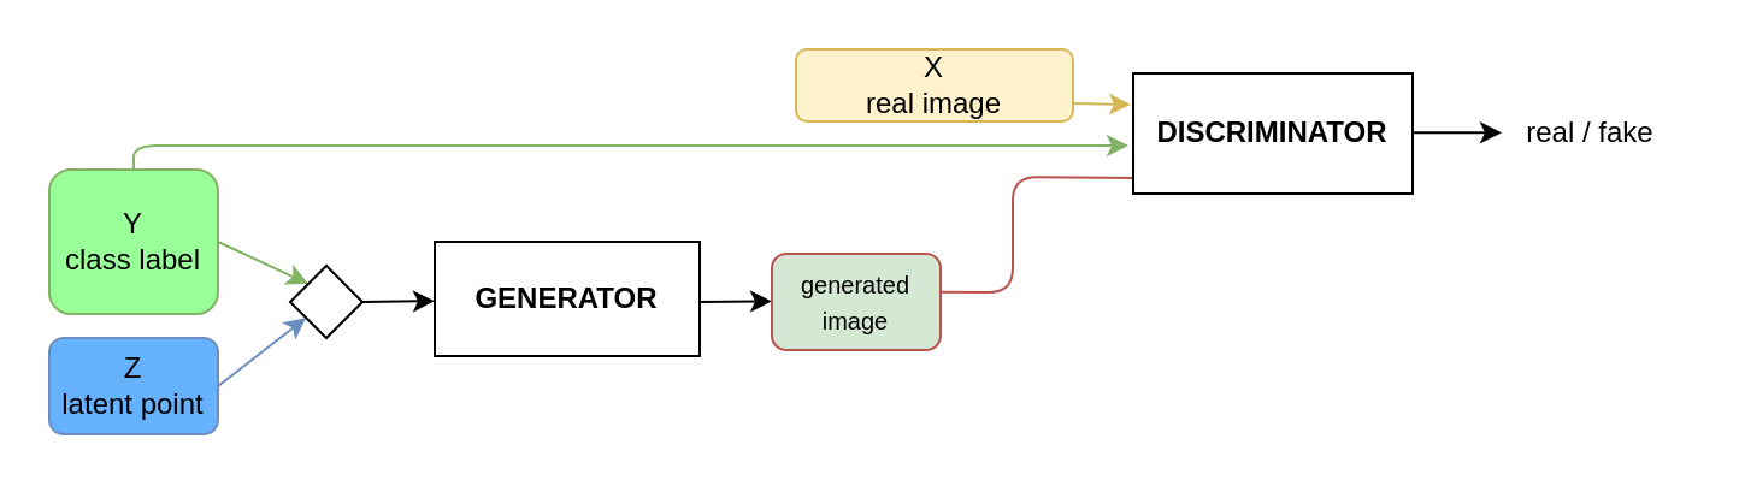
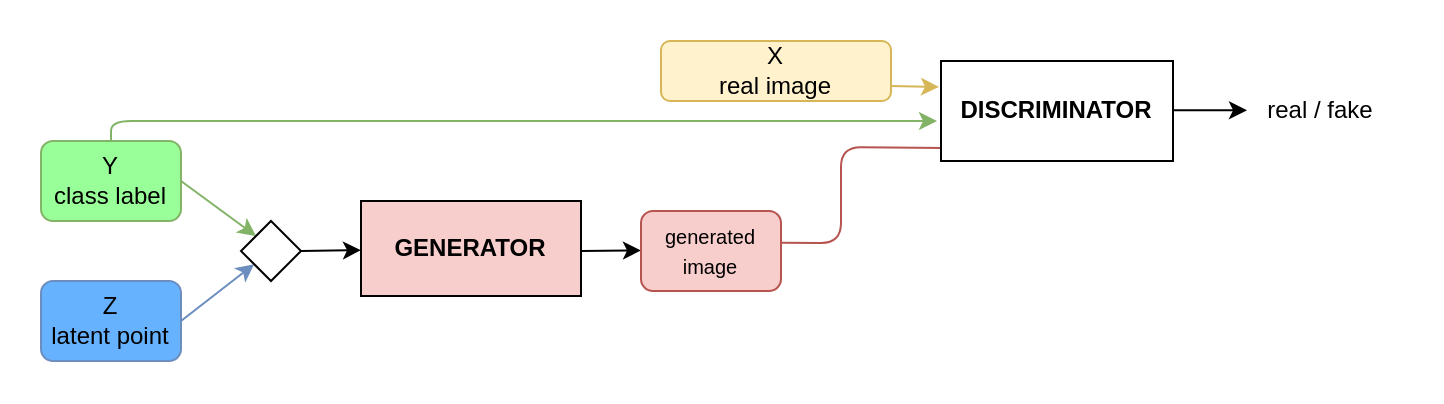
- <mxCell id="2" value="Y&lt;br&gt;class label" style="rounded=1;whiteSpace=wrap;html=1;strokeColor=#82b366;fillColor=#99FF99;" parent="1" vertex="1"><mxGeometry x="20" y="70" width="70" height="60" as="geometry" /></mxCell>
+ <mxCell id="2" value="Y&lt;br&gt;class label" style="rounded=1;whiteSpace=wrap;html=1;strokeColor=#82b366;fillColor=#99FF99;" parent="1" vertex="1"><mxGeometry x="20" y="70" width="70" height="40" as="geometry" /></mxCell>
- <mxCell id="8" value="&lt;b&gt;GENERATOR&lt;/b&gt;" style="rounded=0;whiteSpace=wrap;html=1;" parent="1" vertex="1"><mxGeometry x="180" y="100" width="110" height="47.5" as="geometry" /></mxCell>
+ <mxCell id="8" value="&lt;b&gt;GENERATOR&lt;/b&gt;" style="rounded=0;whiteSpace=wrap;html=1;fillColor=#f8cecc;" parent="1" vertex="1"><mxGeometry x="180" y="100" width="110" height="47.5" as="geometry" /></mxCell>
- <mxCell id="10" value="&lt;span style=&quot;font-size: 10px&quot;&gt;generated&lt;br&gt;image&lt;/span&gt;" style="rounded=1;whiteSpace=wrap;html=1;strokeColor=#b85450;fillColor=#d5e8d4;" parent="1" vertex="1"><mxGeometry x="320" y="105" width="70" height="40" as="geometry" /></mxCell>
+ <mxCell id="10" value="&lt;span style=&quot;font-size: 10px&quot;&gt;generated&lt;br&gt;image&lt;/span&gt;" style="rounded=1;whiteSpace=wrap;html=1;strokeColor=#b85450;fillColor=#f8cecc;" parent="1" vertex="1"><mxGeometry x="320" y="105" width="70" height="40" as="geometry" /></mxCell>
